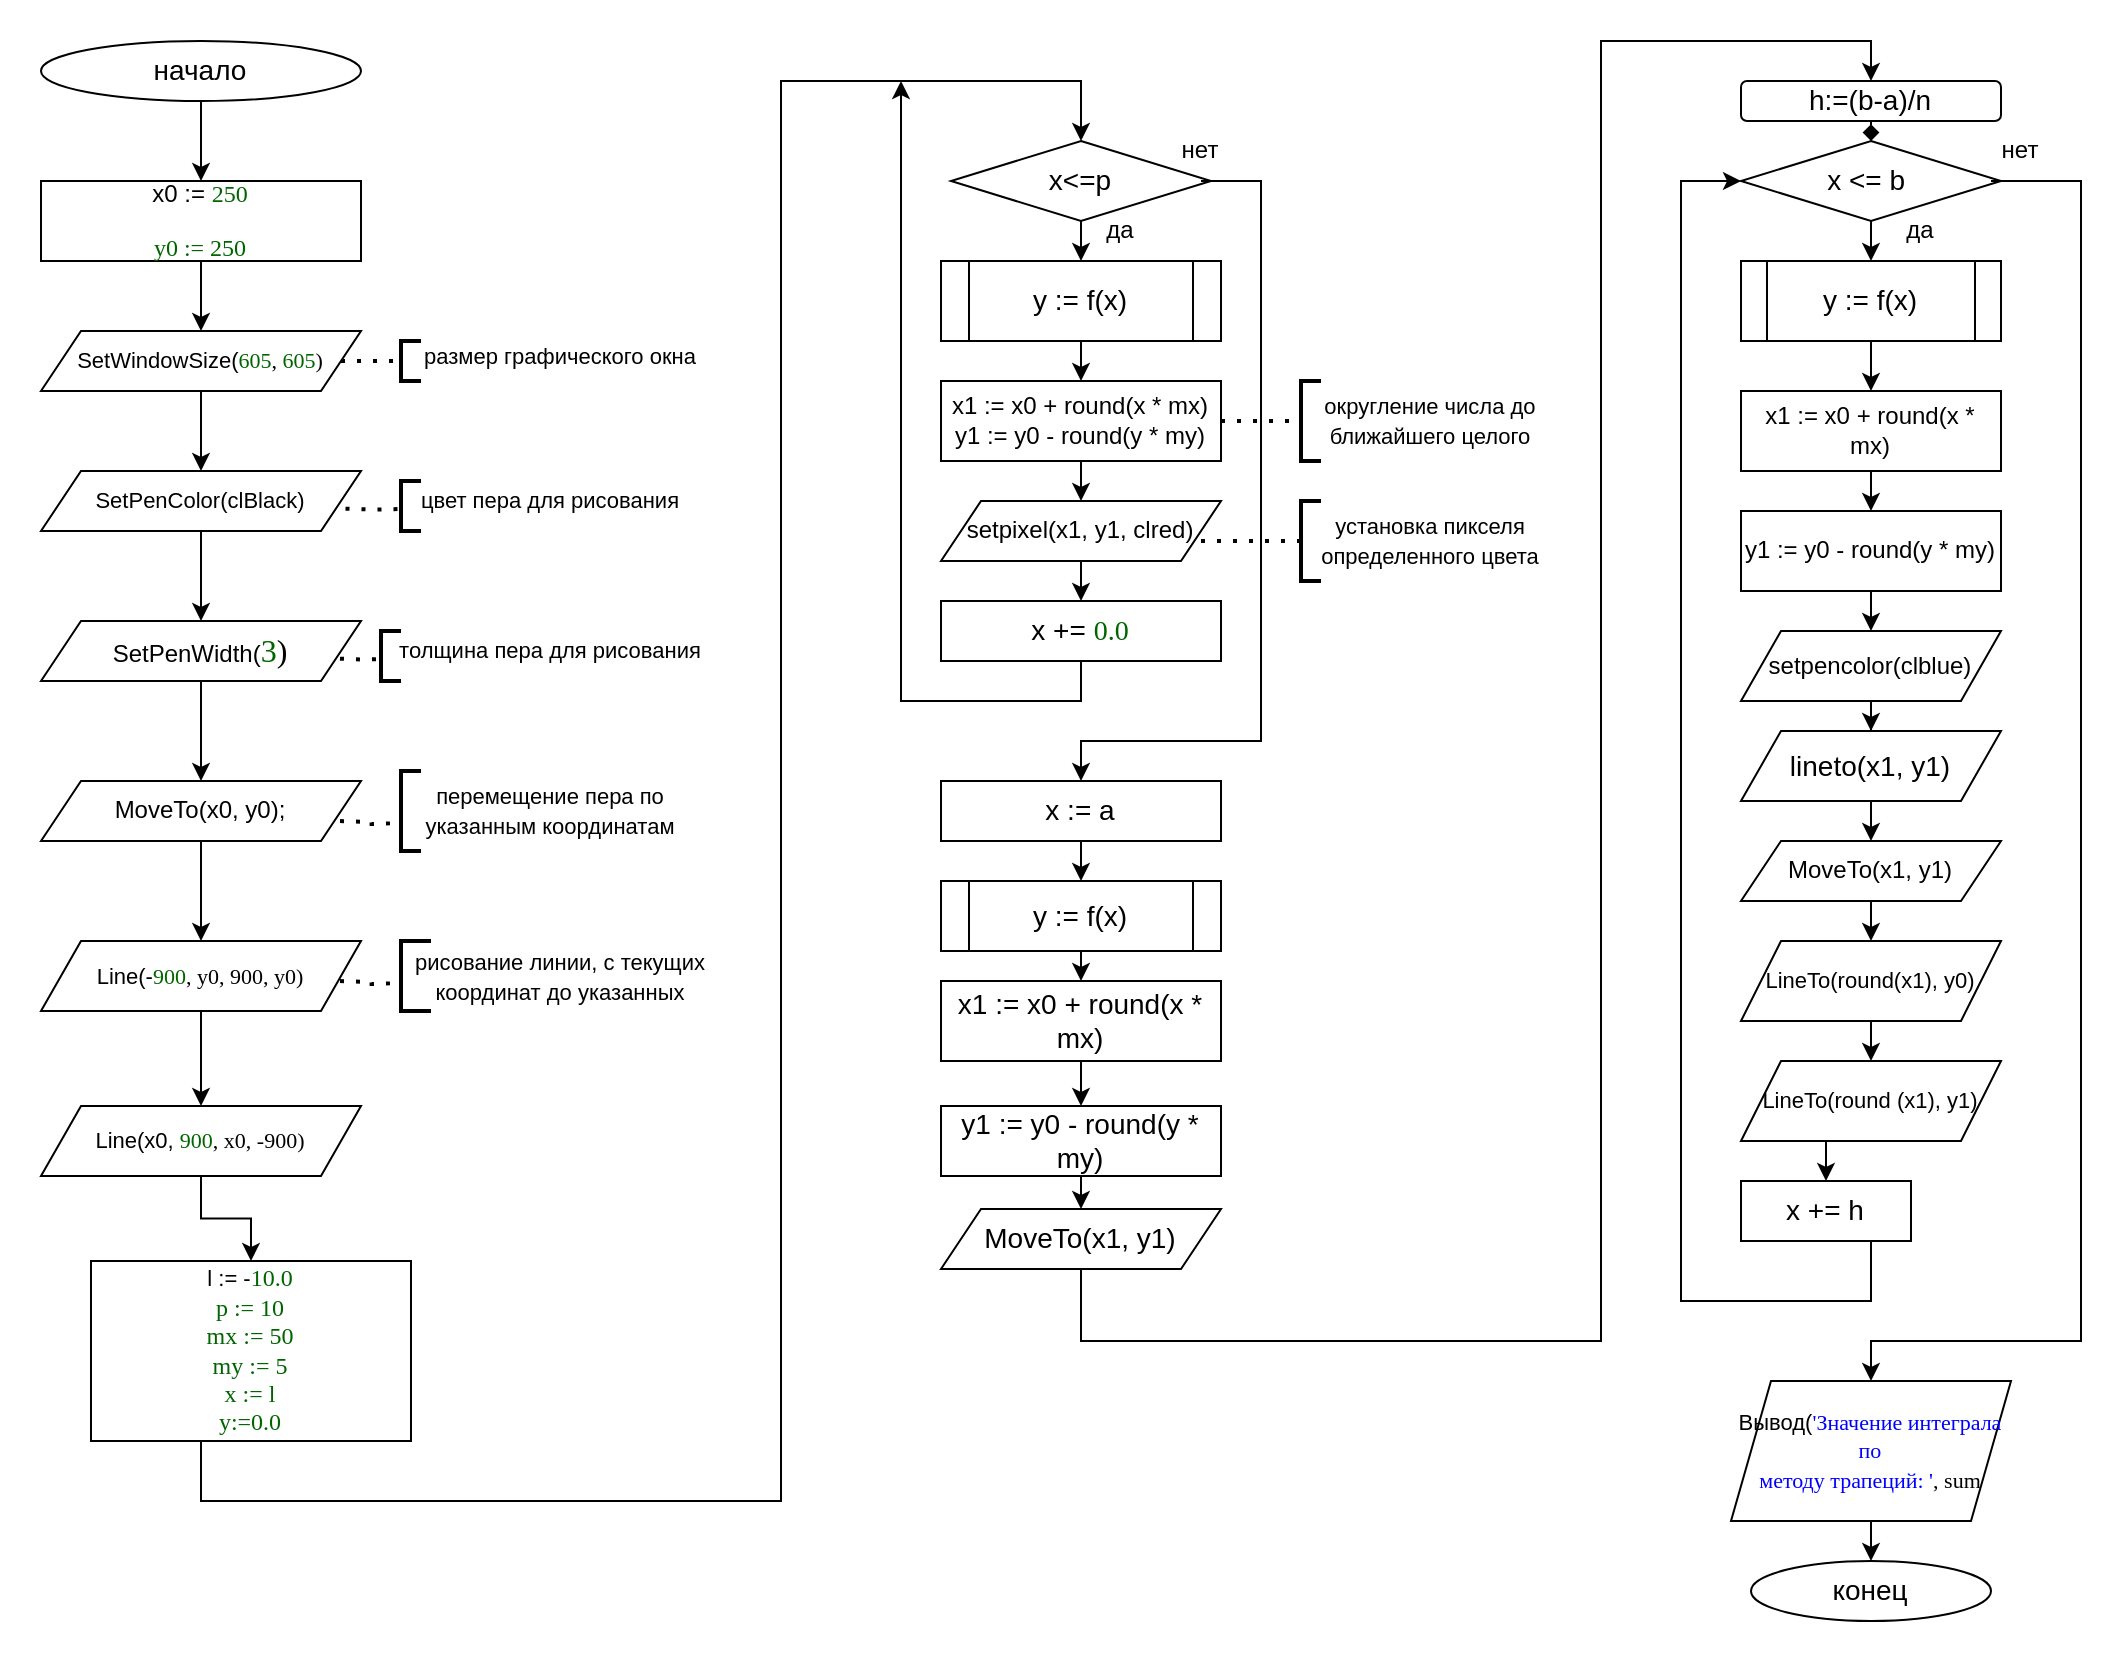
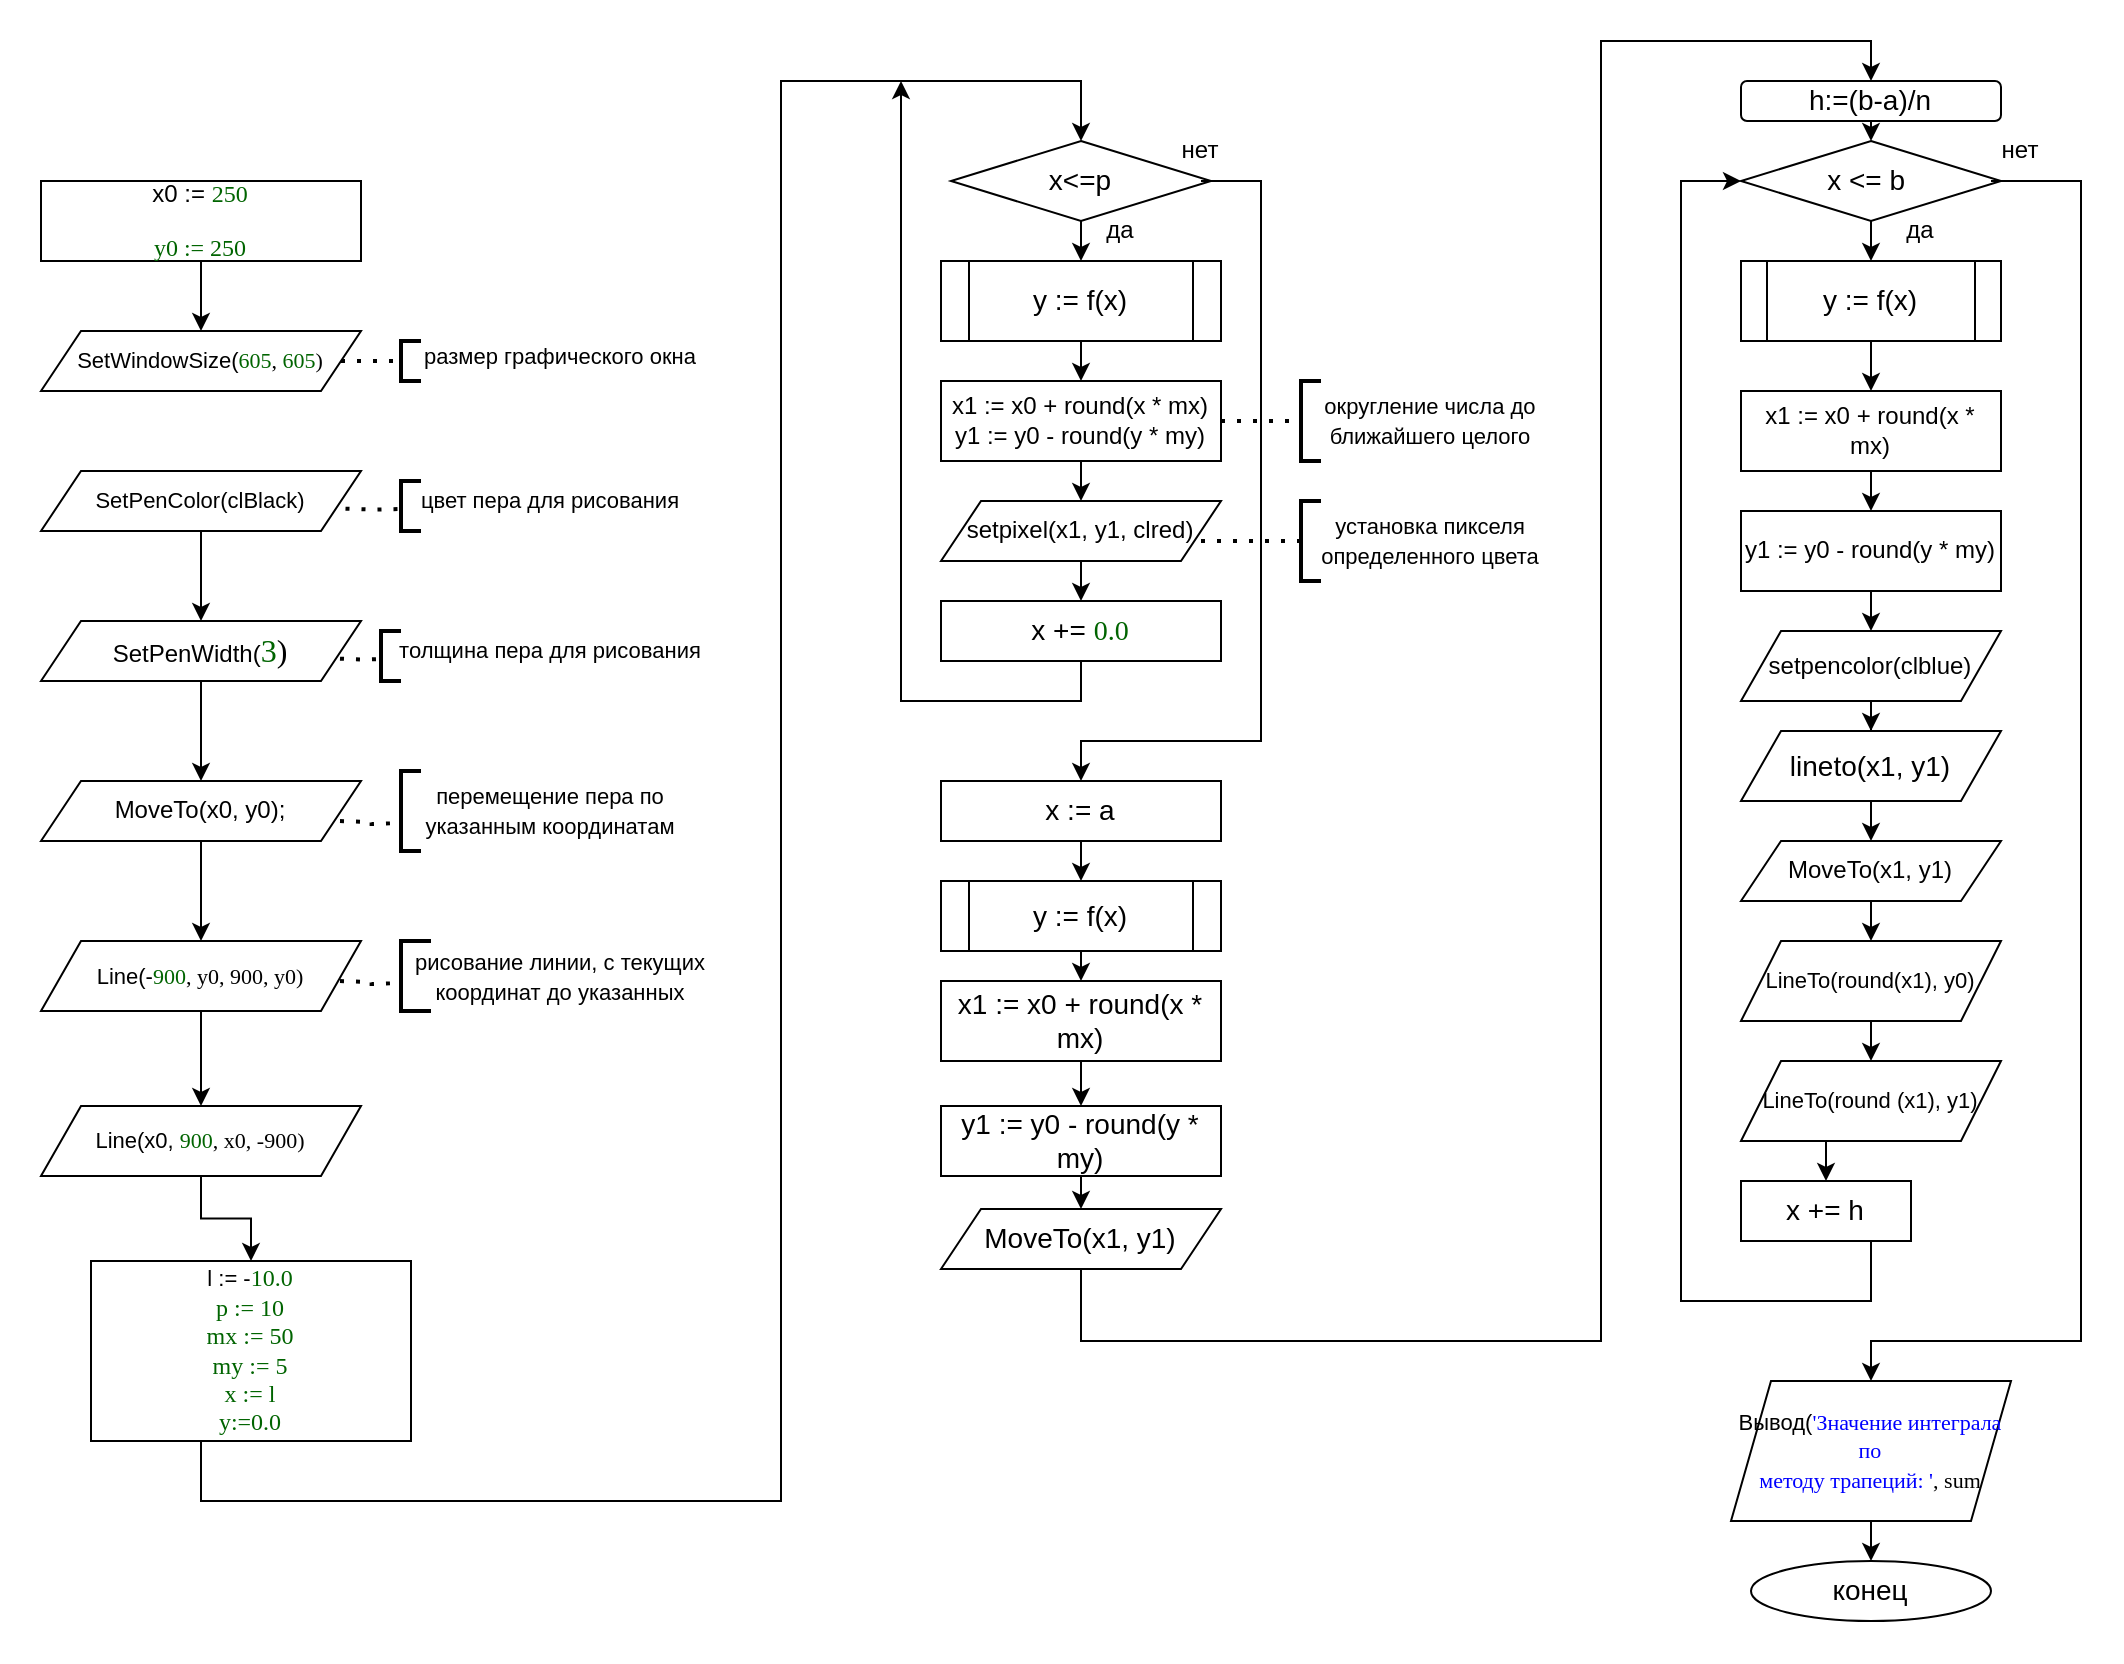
- <mxCell id="3" value="&lt;font style=&quot;font-size: 14px;&quot;&gt;начало&lt;/font&gt;" style="ellipse;whiteSpace=wrap;html=1;" parent="1" vertex="1"><mxGeometry x="20" y="20" width="160" height="30" as="geometry" /></mxCell>
- <mxCell id="61" style="edgeStyle=orthogonalEdgeStyle;rounded=0;orthogonalLoop=1;jettySize=auto;html=1;exitX=0.5;exitY=1;exitDx=0;exitDy=0;entryX=0.5;entryY=0;entryDx=0;entryDy=0;endArrow=diamond;" parent="1" source="62" target="64" edge="1"><mxGeometry relative="1" as="geometry" /></mxCell>
+ <mxCell id="61" style="edgeStyle=orthogonalEdgeStyle;rounded=0;orthogonalLoop=1;jettySize=auto;html=1;exitX=0.5;exitY=1;exitDx=0;exitDy=0;entryX=0.5;entryY=0;entryDx=0;entryDy=0;" parent="1" source="62" target="64" edge="1"><mxGeometry relative="1" as="geometry" /></mxCell>
- <mxCell id="2" style="edgeStyle=orthogonalEdgeStyle;rounded=0;orthogonalLoop=1;jettySize=auto;html=1;exitX=0.5;exitY=1;exitDx=0;exitDy=0;" edge="1" parent="1" source="3" target="5"><mxGeometry relative="1" as="geometry" /></mxCell>
- <mxCell id="16" style="edgeStyle=orthogonalEdgeStyle;rounded=0;orthogonalLoop=1;jettySize=auto;html=1;exitX=0.5;exitY=1;exitDx=0;exitDy=0;entryX=0.5;entryY=0;entryDx=0;entryDy=0;" parent="1" source="17" target="15" edge="1"><mxGeometry relative="1" as="geometry" /></mxCell>
